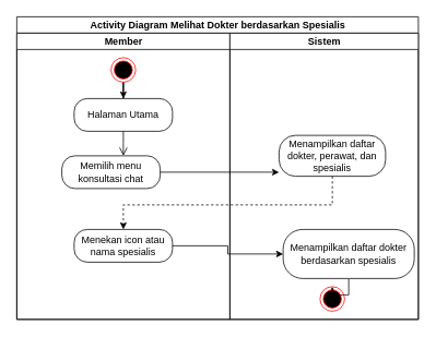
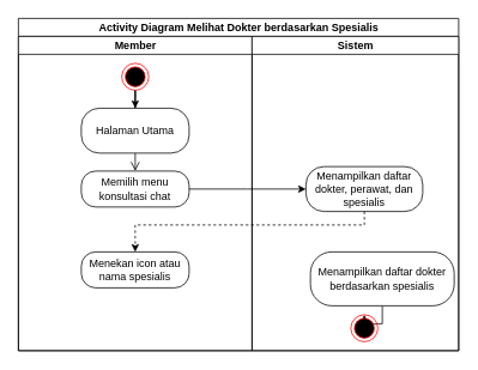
- <mxCell id="6" value="Halaman Utama" style="rounded=1;whiteSpace=wrap;html=1;arcSize=40;fontColor=#000000;fillColor=default;strokeColor=default;" vertex="1" parent="3"><mxGeometry x="70.0" y="80" width="120" height="40" as="geometry" /></mxCell>
+ <mxCell id="6" value="Halaman Utama" style="rounded=1;whiteSpace=wrap;html=1;arcSize=40;fontColor=#000000;fillColor=default;strokeColor=default;" vertex="1" parent="3"><mxGeometry x="70.0" y="80" width="120" height="50" as="geometry" /></mxCell>
- <mxCell id="11" value="Menampilkan daftar dokter, perawat, dan spesialis" style="rounded=1;whiteSpace=wrap;html=1;arcSize=40;fontColor=#000000;fillColor=default;strokeColor=default;" vertex="1" parent="10"><mxGeometry x="60" y="125" width="130" height="50" as="geometry" /></mxCell>
+ <mxCell id="11" value="Menampilkan daftar dokter, perawat, dan spesialis" style="rounded=1;whiteSpace=wrap;html=1;arcSize=40;fontColor=#000000;fillColor=default;strokeColor=default;" vertex="1" parent="10"><mxGeometry x="60" y="145" width="130" height="50" as="geometry" /></mxCell>
- <mxCell id="8" value="Memilih menu konsultasi chat" style="rounded=1;whiteSpace=wrap;html=1;arcSize=40;fontColor=#000000;fillColor=default;strokeColor=default;" vertex="1" parent="3"><mxGeometry x="55" y="150" width="120" height="40" as="geometry" /></mxCell>
+ <mxCell id="8" value="Memilih menu konsultasi chat" style="rounded=1;whiteSpace=wrap;html=1;arcSize=40;fontColor=#000000;fillColor=default;strokeColor=default;" vertex="1" parent="3"><mxGeometry x="70.0" y="150" width="120" height="40" as="geometry" /></mxCell>
- <mxCell id="17" style="edgeStyle=orthogonalEdgeStyle;rounded=0;orthogonalLoop=1;jettySize=auto;html=1;" edge="1" parent="2" source="9" target="13"><mxGeometry relative="1" as="geometry" /></mxCell>
